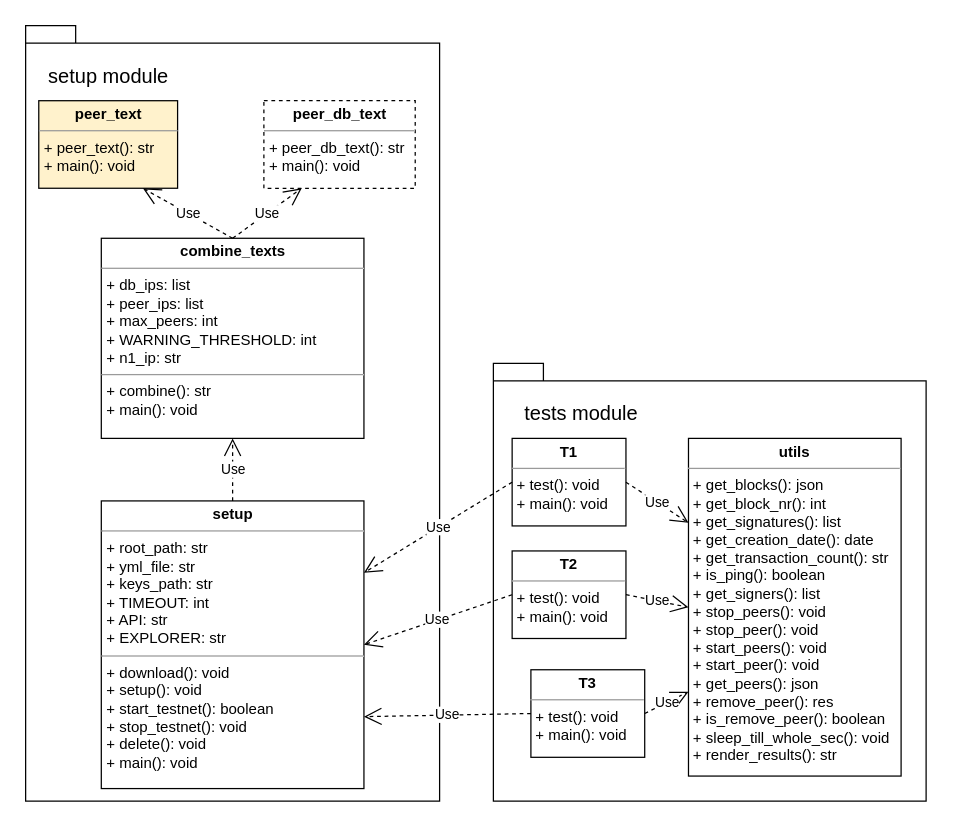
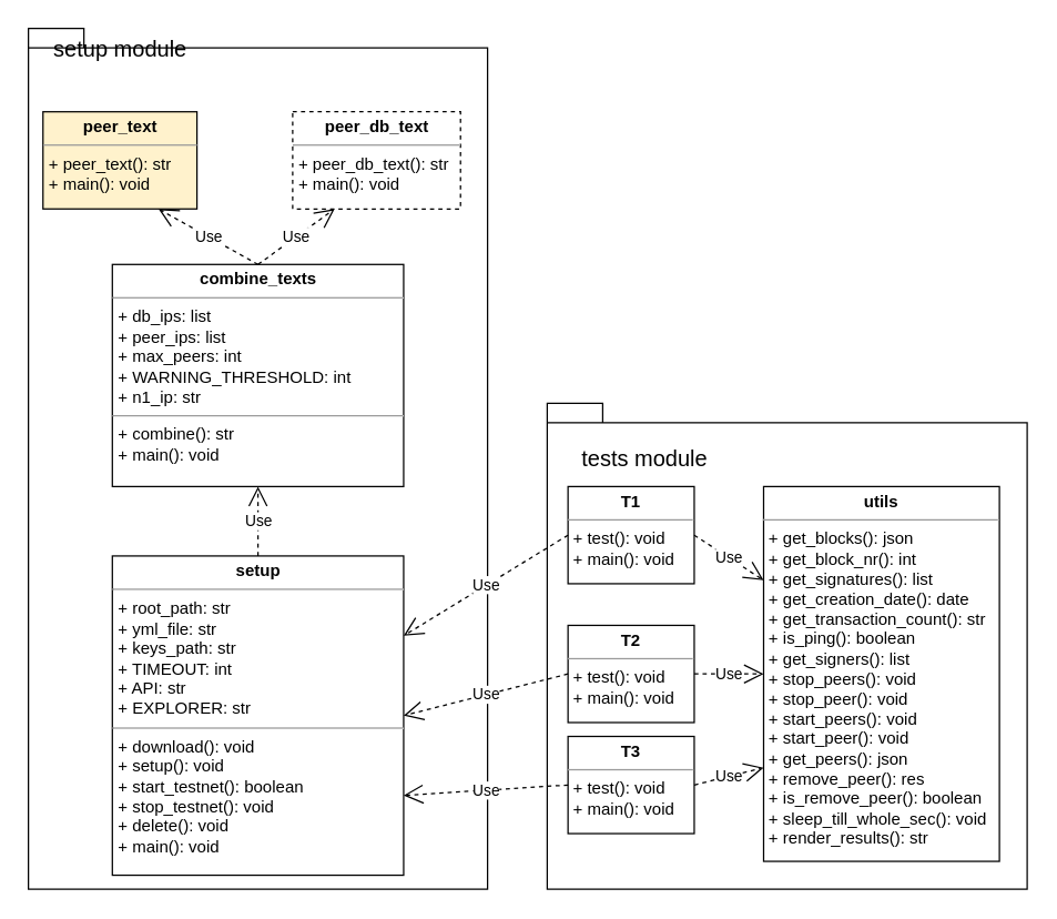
- <mxCell id="8" value="&lt;font style=&quot;font-size: 16px&quot;&gt;setup module&lt;/font&gt;" style="text;html=1;align=center;verticalAlign=middle;resizable=0;points=[];autosize=1;" vertex="1" parent="1"><mxGeometry x="30.5" y="50" width="110" height="20" as="geometry" /></mxCell>
+ <mxCell id="8" value="&lt;font style=&quot;font-size: 16px&quot;&gt;setup module&lt;/font&gt;" style="text;html=1;align=center;verticalAlign=middle;resizable=0;points=[];autosize=1;" vertex="1" parent="1"><mxGeometry x="30.5" y="25" width="110" height="20" as="geometry" /></mxCell>
- <mxCell id="15" value="&lt;p style=&quot;margin: 0px ; margin-top: 4px ; text-align: center&quot;&gt;&lt;b&gt;T2&lt;/b&gt;&lt;/p&gt;&lt;hr size=&quot;1&quot;&gt;&lt;p style=&quot;margin: 0px ; margin-left: 4px&quot;&gt;&lt;/p&gt;&lt;p style=&quot;margin: 0px ; margin-left: 4px&quot;&gt;+ test(): void&lt;br&gt;+ main(): void&lt;/p&gt;" style="verticalAlign=top;align=left;overflow=fill;fontSize=12;fontFamily=Helvetica;html=1;" vertex="1" parent="1"><mxGeometry x="409" y="440" width="91" height="70" as="geometry" /></mxCell>
+ <mxCell id="15" value="&lt;p style=&quot;margin: 0px ; margin-top: 4px ; text-align: center&quot;&gt;&lt;b&gt;T2&lt;/b&gt;&lt;/p&gt;&lt;hr size=&quot;1&quot;&gt;&lt;p style=&quot;margin: 0px ; margin-left: 4px&quot;&gt;&lt;/p&gt;&lt;p style=&quot;margin: 0px ; margin-left: 4px&quot;&gt;+ test(): void&lt;br&gt;+ main(): void&lt;/p&gt;" style="verticalAlign=top;align=left;overflow=fill;fontSize=12;fontFamily=Helvetica;html=1;" vertex="1" parent="1"><mxGeometry x="409" y="450" width="91" height="70" as="geometry" /></mxCell>
- <mxCell id="16" value="&lt;p style=&quot;margin: 0px ; margin-top: 4px ; text-align: center&quot;&gt;&lt;b&gt;T3&lt;/b&gt;&lt;/p&gt;&lt;hr size=&quot;1&quot;&gt;&lt;p style=&quot;margin: 0px ; margin-left: 4px&quot;&gt;&lt;/p&gt;&lt;p style=&quot;margin: 0px ; margin-left: 4px&quot;&gt;+ test(): void&lt;br&gt;+ main(): void&lt;/p&gt;" style="verticalAlign=top;align=left;overflow=fill;fontSize=12;fontFamily=Helvetica;html=1;" vertex="1" parent="1"><mxGeometry x="424" y="535" width="91" height="70" as="geometry" /></mxCell>
+ <mxCell id="16" value="&lt;p style=&quot;margin: 0px ; margin-top: 4px ; text-align: center&quot;&gt;&lt;b&gt;T3&lt;/b&gt;&lt;/p&gt;&lt;hr size=&quot;1&quot;&gt;&lt;p style=&quot;margin: 0px ; margin-left: 4px&quot;&gt;&lt;/p&gt;&lt;p style=&quot;margin: 0px ; margin-left: 4px&quot;&gt;+ test(): void&lt;br&gt;+ main(): void&lt;/p&gt;" style="verticalAlign=top;align=left;overflow=fill;fontSize=12;fontFamily=Helvetica;html=1;" vertex="1" parent="1"><mxGeometry x="409" y="530" width="91" height="70" as="geometry" /></mxCell>
